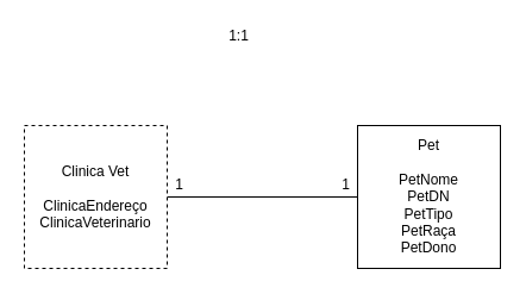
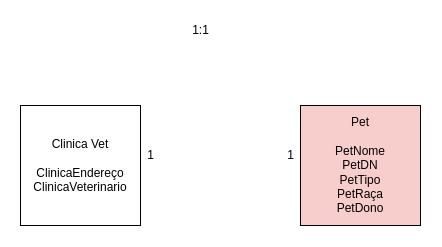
- <mxCell id="3" value="Clinica Vet&lt;br&gt;&lt;br&gt;ClinicaEndereço&lt;br&gt;ClinicaVeterinario" style="whiteSpace=wrap;html=1;aspect=fixed;dashed=1;" vertex="1" parent="1"><mxGeometry x="20" y="105" width="120" height="120" as="geometry" /></mxCell>
+ <mxCell id="3" value="Clinica Vet&lt;br&gt;&lt;br&gt;ClinicaEndereço&lt;br&gt;ClinicaVeterinario" style="whiteSpace=wrap;html=1;aspect=fixed;" vertex="1" parent="1"><mxGeometry x="20" y="105" width="120" height="120" as="geometry" /></mxCell>
- <mxCell id="2" style="edgeStyle=orthogonalEdgeStyle;rounded=0;orthogonalLoop=1;jettySize=auto;html=1;entryX=0;entryY=0.5;entryDx=0;entryDy=0;endArrow=none;endFill=0;" edge="1" parent="1" source="3" target="4"><mxGeometry relative="1" as="geometry" /></mxCell>
- <mxCell id="4" value="Pet&lt;br&gt;&lt;br&gt;PetNome&lt;br&gt;PetDN&lt;br&gt;PetTipo&lt;br&gt;PetRaça&lt;br&gt;PetDono" style="whiteSpace=wrap;html=1;aspect=fixed;" vertex="1" parent="1"><mxGeometry x="300" y="105" width="120" height="120" as="geometry" /></mxCell>
+ <mxCell id="4" value="Pet&lt;br&gt;&lt;br&gt;PetNome&lt;br&gt;PetDN&lt;br&gt;PetTipo&lt;br&gt;PetRaça&lt;br&gt;PetDono" style="whiteSpace=wrap;html=1;aspect=fixed;fillColor=#f8cecc;" vertex="1" parent="1"><mxGeometry x="300" y="105" width="120" height="120" as="geometry" /></mxCell>
